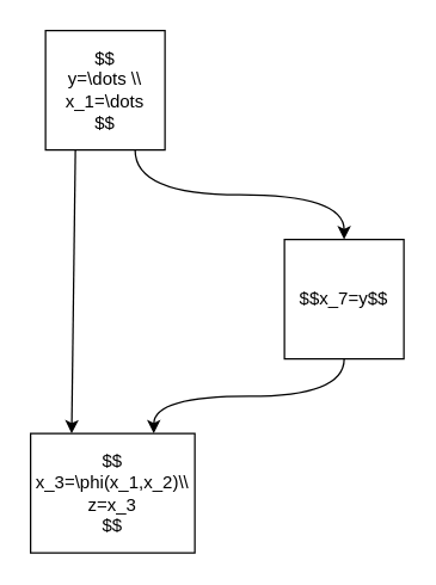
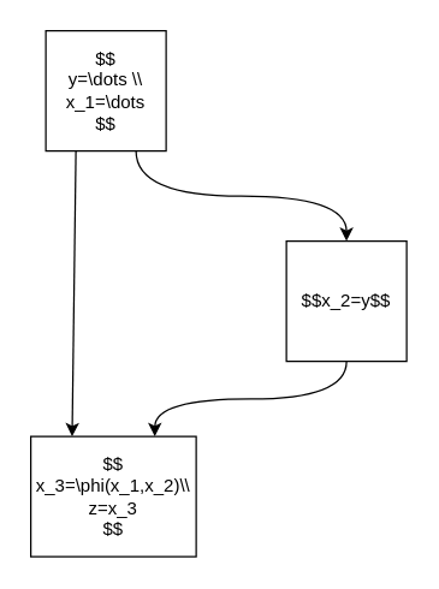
- <mxCell id="8" value="$$x_7=y$$" style="text;html=1;strokeColor=none;fillColor=none;align=center;verticalAlign=middle;whiteSpace=wrap;rounded=0;" vertex="1" parent="1"><mxGeometry x="190" y="160" width="80" height="80" as="geometry" /></mxCell>
+ <mxCell id="8" value="$$x_2=y$$" style="text;html=1;strokeColor=none;fillColor=none;align=center;verticalAlign=middle;whiteSpace=wrap;rounded=0;" vertex="1" parent="1"><mxGeometry x="190" y="160" width="80" height="80" as="geometry" /></mxCell>
